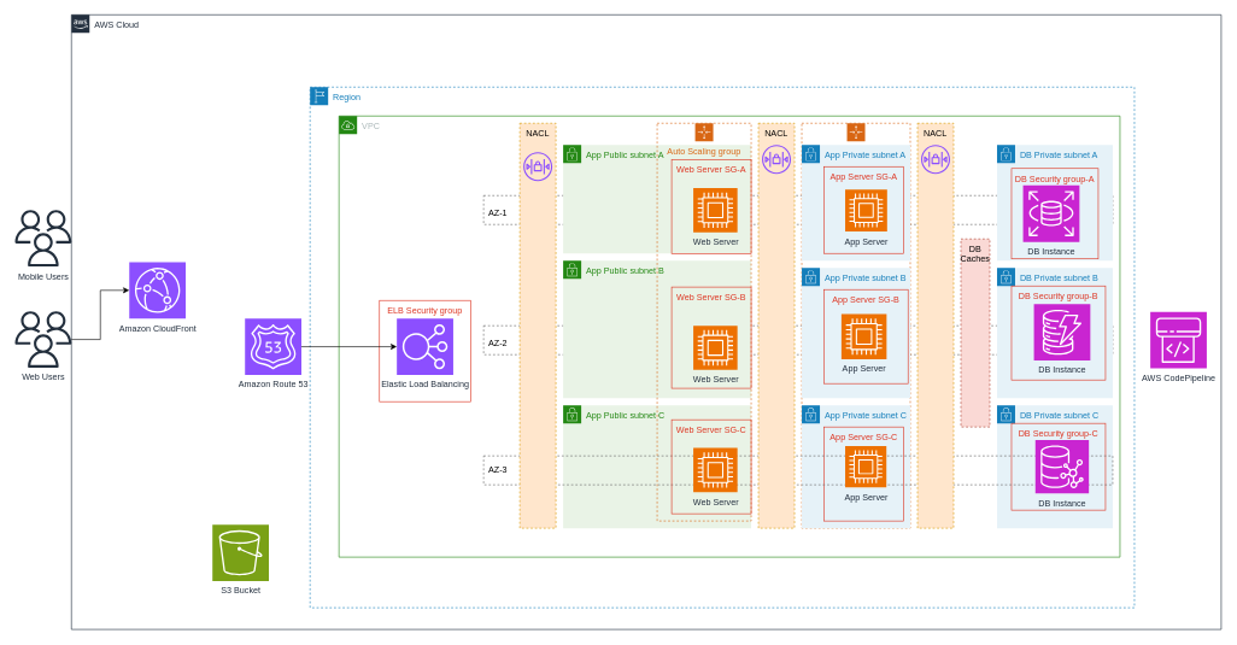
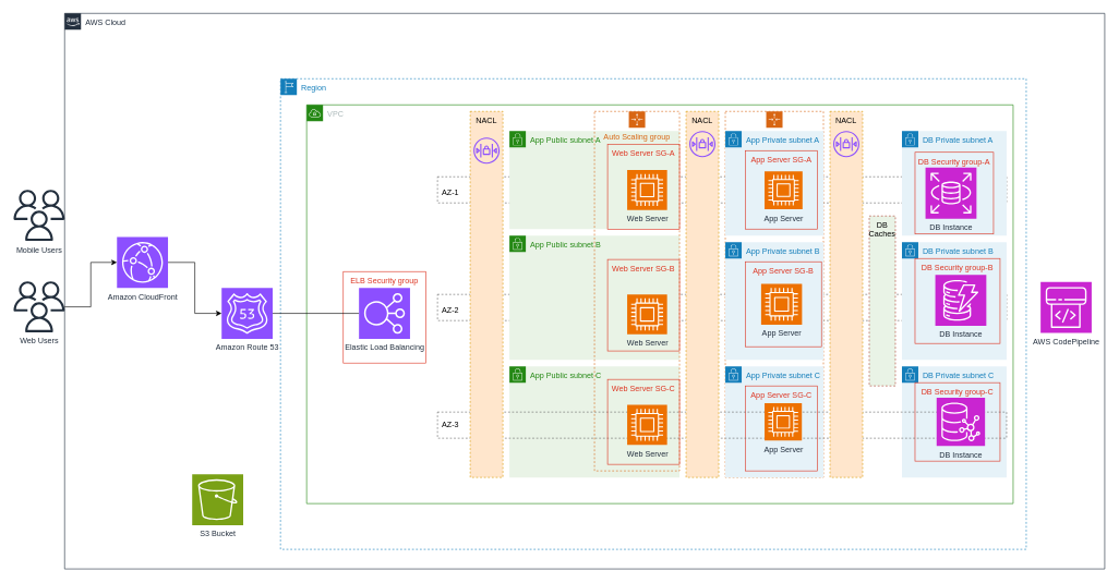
+ <mxCell id="23" value="" style="edgeStyle=orthogonalEdgeStyle;rounded=0;orthogonalLoop=1;jettySize=auto;html=1;" parent="14" source="15" target="22" edge="1"><mxGeometry relative="1" as="geometry"><mxPoint x="260" y="459" as="sourcePoint" /><mxPoint x="450" y="459" as="targetPoint" /></mxGeometry></mxCell>
- <mxCell id="57" value="DB Caches" style="whiteSpace=wrap;html=1;verticalAlign=top;fillColor=#fad9d5;sketch=0;dashed=1;fontStyle=0;strokeColor=#ae4132;" parent="1" vertex="1"><mxGeometry x="1328" y="330" width="40" height="260" as="geometry" /></mxCell>
+ <mxCell id="57" value="DB Caches" style="whiteSpace=wrap;html=1;verticalAlign=top;fillColor=#e9f3e6;sketch=0;dashed=1;fontStyle=0;strokeColor=#ae4132;" parent="1" vertex="1"><mxGeometry x="1328" y="330" width="40" height="260" as="geometry" /></mxCell>
- <mxCell id="36" value="" style="edgeStyle=orthogonalEdgeStyle;rounded=0;orthogonalLoop=1;jettySize=auto;html=1;" parent="1" source="22" target="37" edge="1"><mxGeometry relative="1" as="geometry" /></mxCell>
+ <mxCell id="36" value="" style="edgeStyle=orthogonalEdgeStyle;rounded=0;orthogonalLoop=1;jettySize=auto;html=1;endArrow=none;" parent="1" source="22" target="37" edge="1"><mxGeometry relative="1" as="geometry" /></mxCell>
